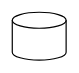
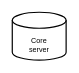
+ <mxCell id="3" value="&lt;div&gt;Core server&lt;br&gt;&lt;/div&gt;" style="text;html=1;strokeColor=none;fillColor=none;align=center;verticalAlign=middle;whiteSpace=wrap;rounded=0;" vertex="1" parent="1"><mxGeometry x="45" y="60" width="40" height="30" as="geometry" /></mxCell>
